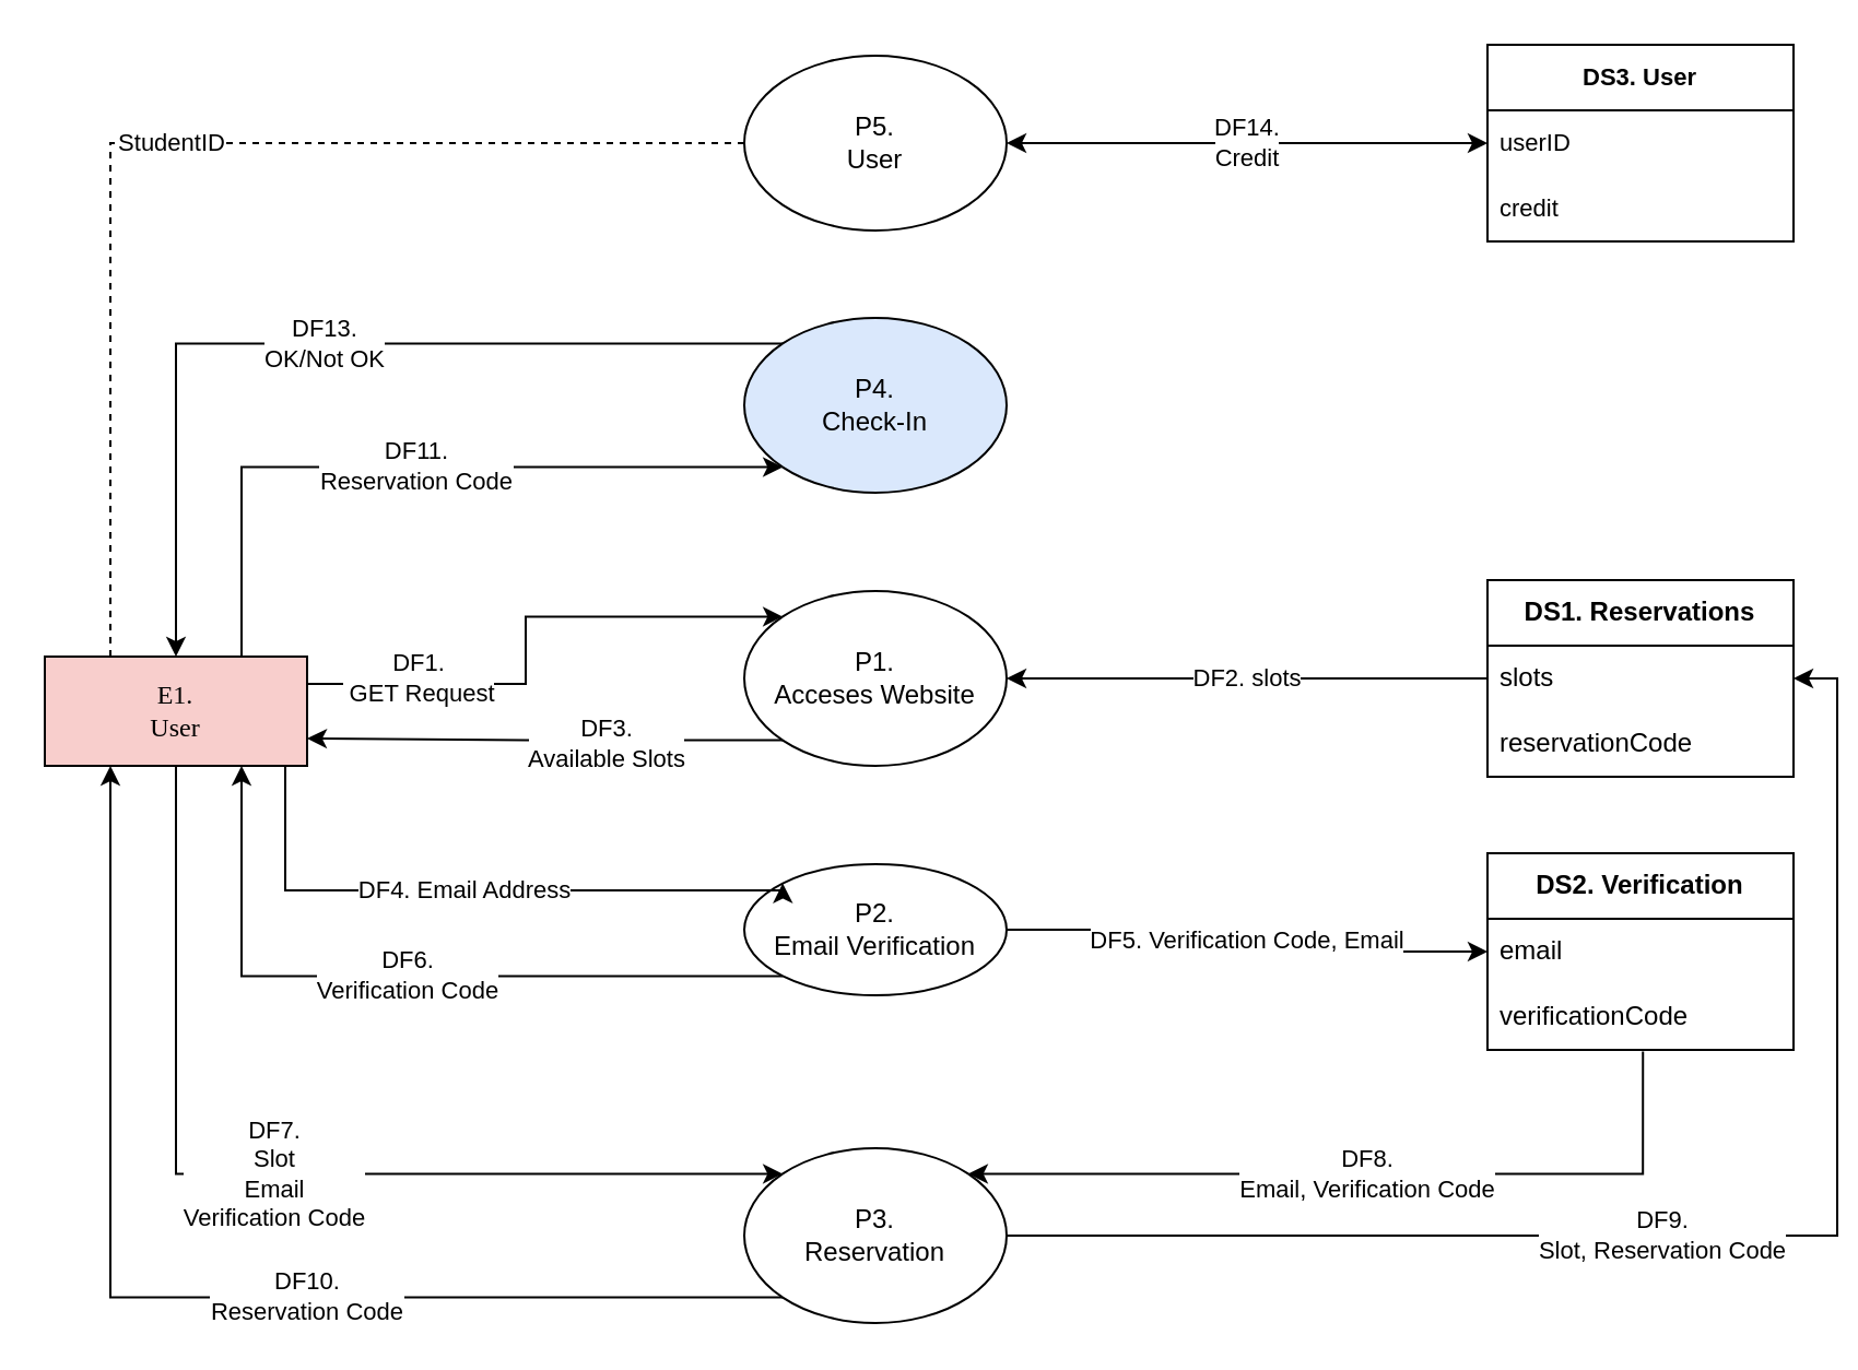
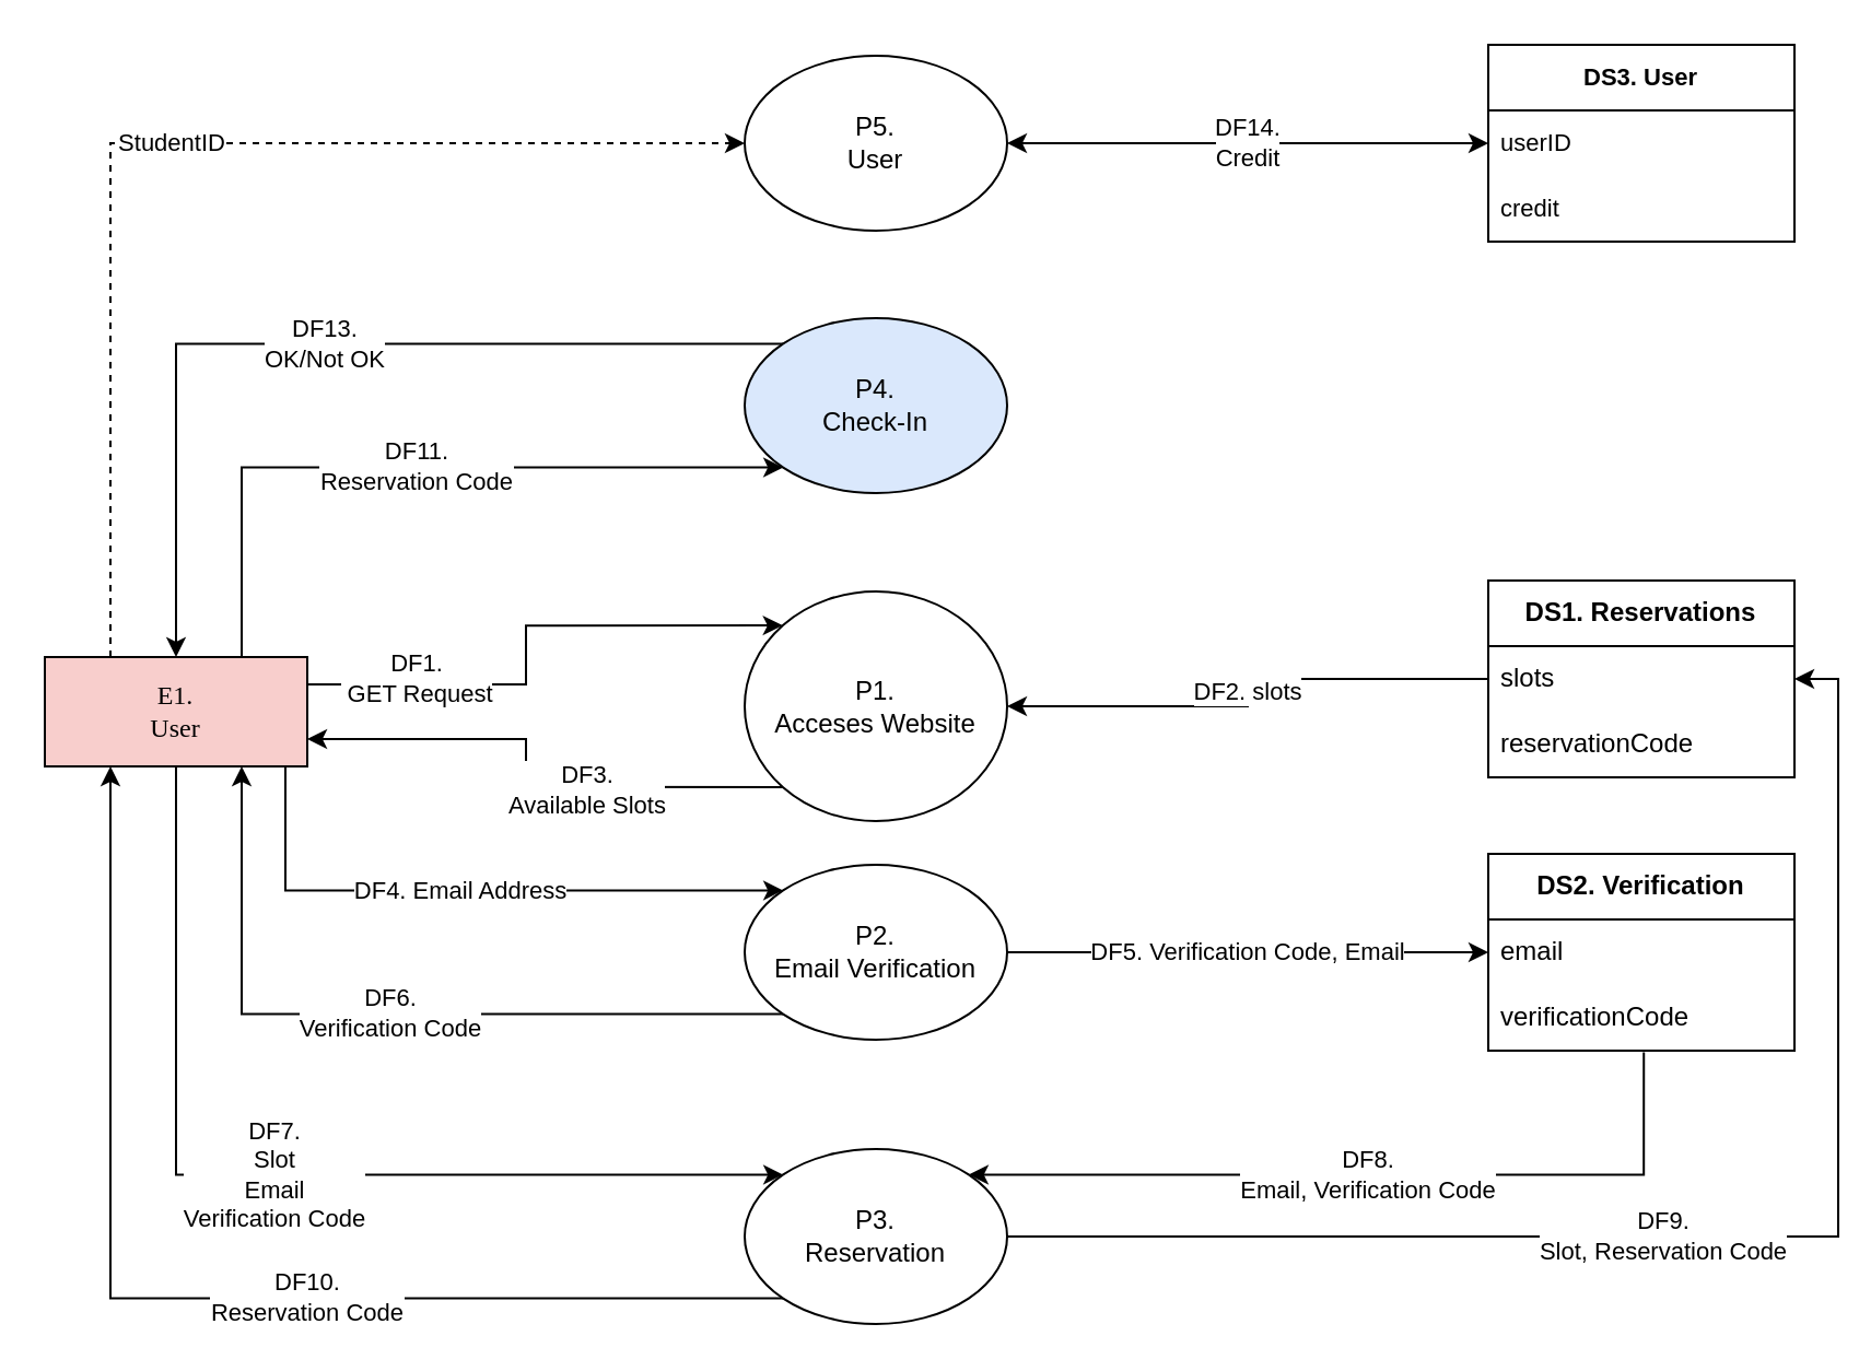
- <mxCell id="5" value="&lt;div&gt;StudentID&lt;br&gt;&lt;/div&gt;" style="edgeStyle=orthogonalEdgeStyle;rounded=0;orthogonalLoop=1;jettySize=auto;html=1;exitX=0.25;exitY=0;exitDx=0;exitDy=0;entryX=0;entryY=0.5;entryDx=0;entryDy=0;dashed=1;endArrow=none;" parent="1" source="7" target="19" edge="1"><mxGeometry relative="1" as="geometry" /></mxCell>
+ <mxCell id="5" value="&lt;div&gt;StudentID&lt;br&gt;&lt;/div&gt;" style="edgeStyle=orthogonalEdgeStyle;rounded=0;orthogonalLoop=1;jettySize=auto;html=1;exitX=0.25;exitY=0;exitDx=0;exitDy=0;entryX=0;entryY=0.5;entryDx=0;entryDy=0;dashed=1;" parent="1" source="7" target="19" edge="1"><mxGeometry relative="1" as="geometry" /></mxCell>
- <mxCell id="8" value="&lt;div&gt;P1. &lt;br&gt;&lt;/div&gt;&lt;div&gt;Acceses Website&lt;/div&gt;" style="ellipse;whiteSpace=wrap;html=1;" parent="1" vertex="1"><mxGeometry x="340" y="270" width="120" height="80" as="geometry" /></mxCell>
+ <mxCell id="8" value="&lt;div&gt;P1. &lt;br&gt;&lt;/div&gt;&lt;div&gt;Acceses Website&lt;/div&gt;" style="ellipse;whiteSpace=wrap;html=1;" parent="1" vertex="1"><mxGeometry x="340" y="270" width="120" height="105" as="geometry" /></mxCell>
- <mxCell id="12" value="&lt;div style=&quot;font-size: 12px;&quot;&gt;P2. &lt;br style=&quot;font-size: 12px;&quot;&gt;&lt;/div&gt;&lt;div style=&quot;font-size: 12px;&quot;&gt;Email Verification&lt;/div&gt;" style="ellipse;whiteSpace=wrap;html=1;fontSize=12;" parent="1" vertex="1"><mxGeometry x="340" y="395" width="120" height="60" as="geometry" /></mxCell>
+ <mxCell id="12" value="&lt;div style=&quot;font-size: 12px;&quot;&gt;P2. &lt;br style=&quot;font-size: 12px;&quot;&gt;&lt;/div&gt;&lt;div style=&quot;font-size: 12px;&quot;&gt;Email Verification&lt;/div&gt;" style="ellipse;whiteSpace=wrap;html=1;fontSize=12;" parent="1" vertex="1"><mxGeometry x="340" y="395" width="120" height="80" as="geometry" /></mxCell>
